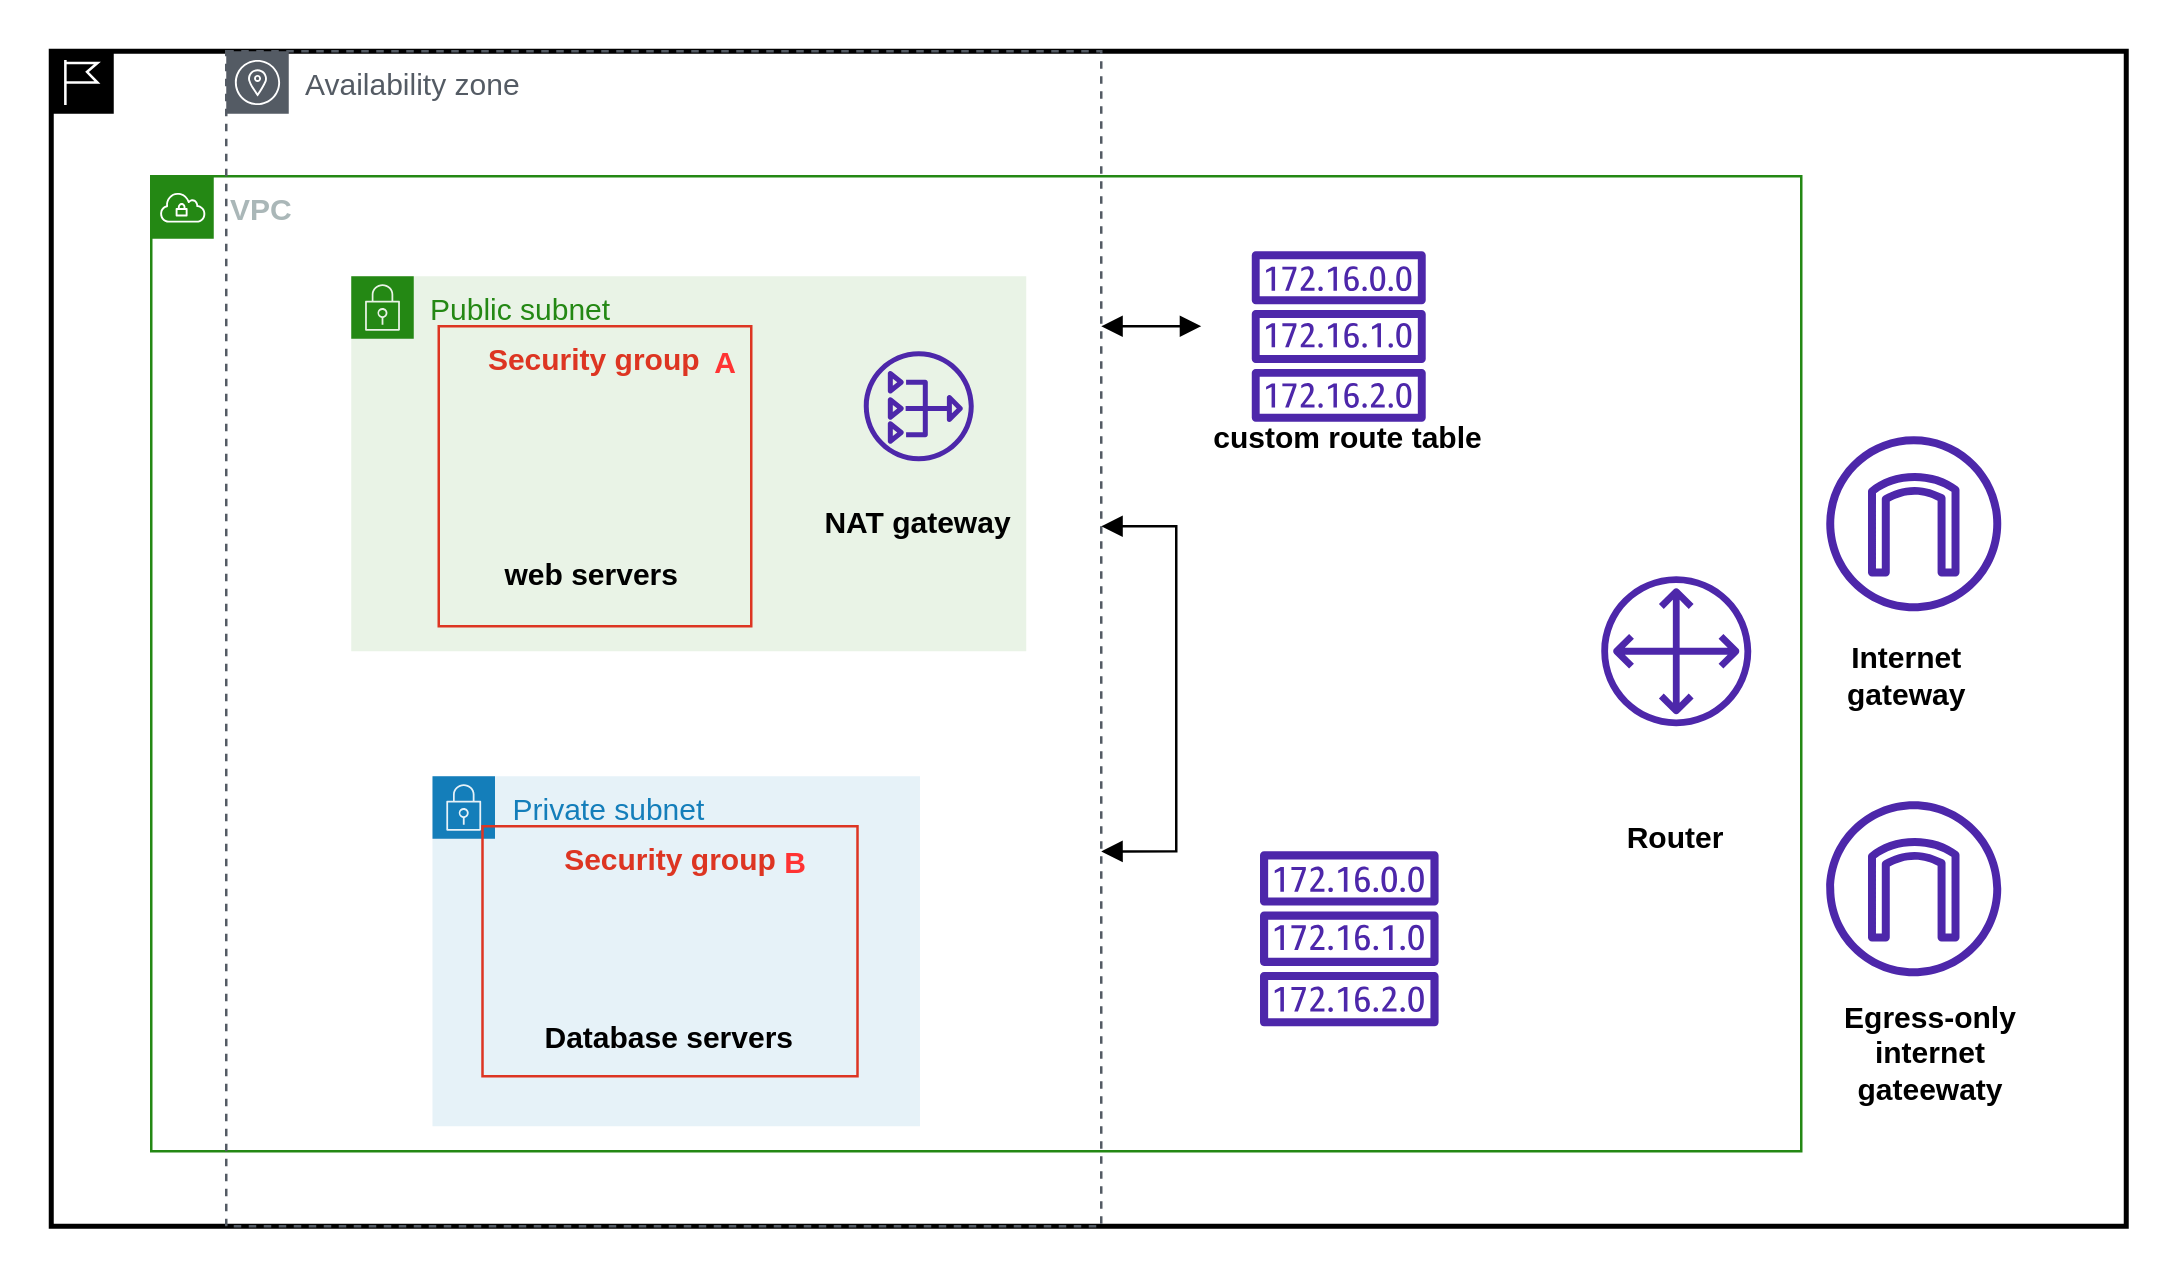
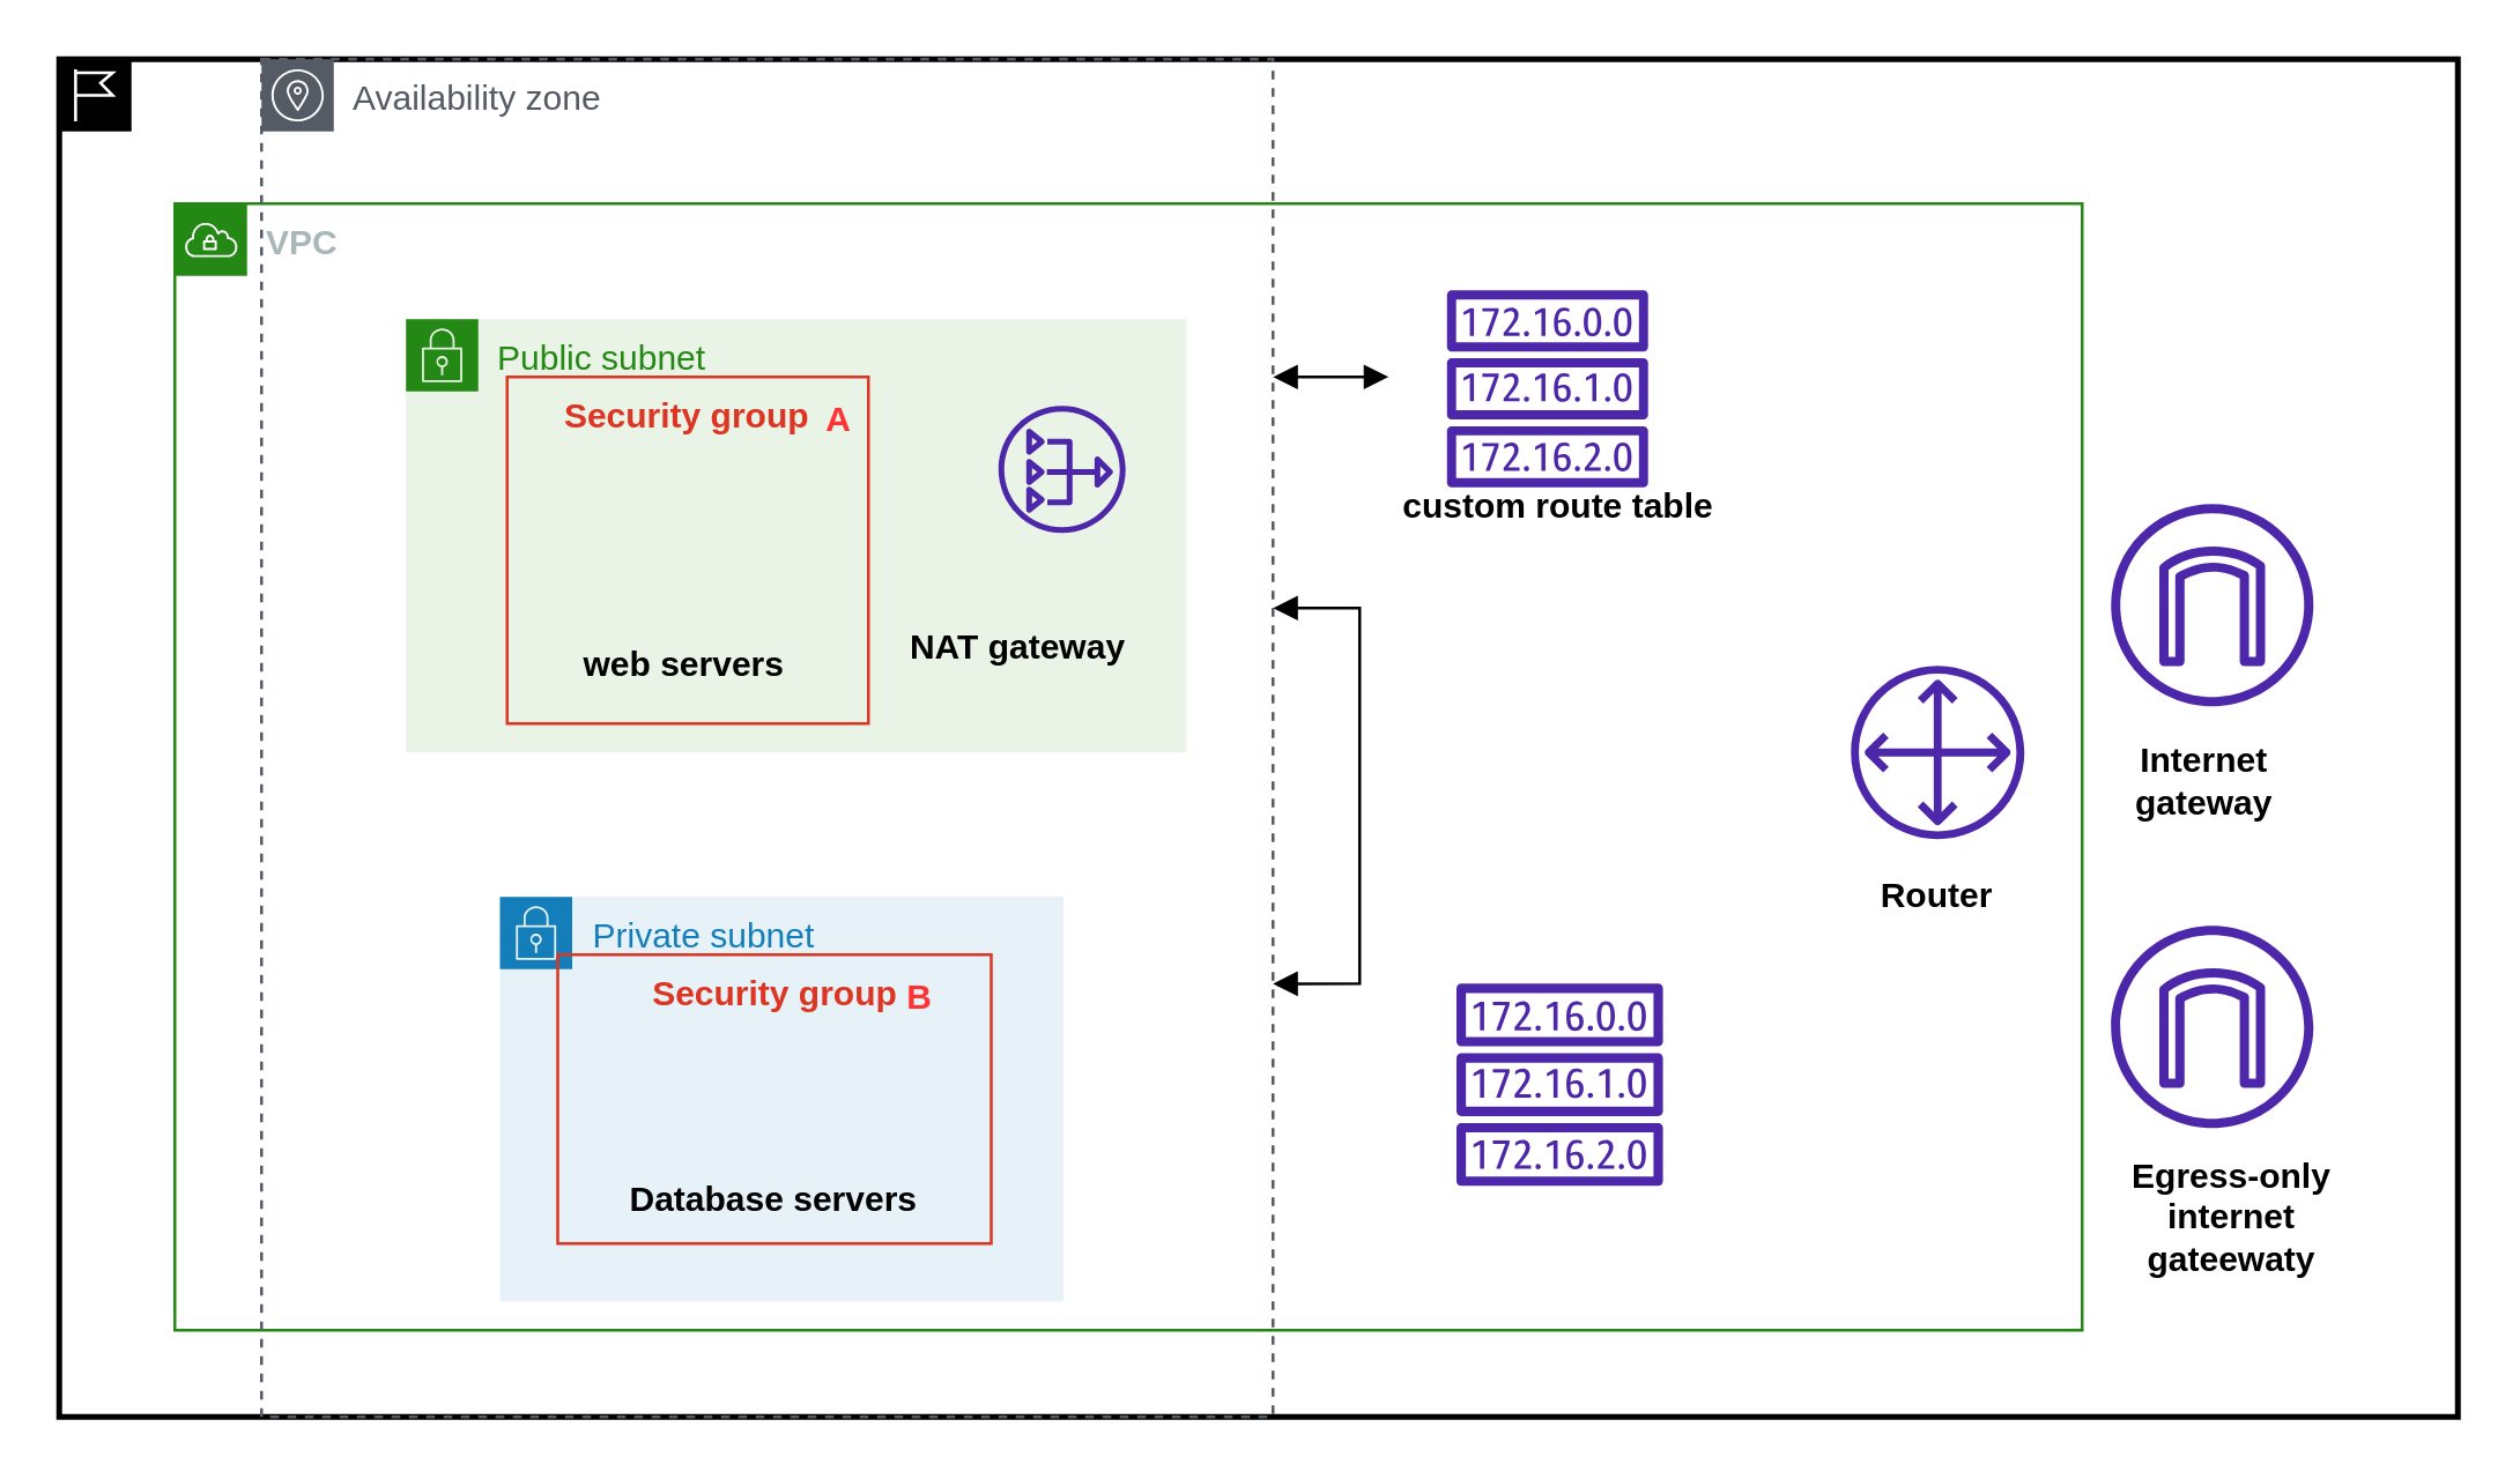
- <mxCell id="14" value="NAT gateway" style="text;strokeColor=none;align=center;fillColor=none;html=1;verticalAlign=middle;whiteSpace=wrap;rounded=0;fontStyle=1" vertex="1" parent="2"><mxGeometry x="304" y="174" width="86" height="30" as="geometry" /></mxCell>
+ <mxCell id="14" value="NAT gateway" style="text;strokeColor=none;align=center;fillColor=none;html=1;verticalAlign=middle;whiteSpace=wrap;rounded=0;fontStyle=1" vertex="1" parent="2"><mxGeometry x="289" y="189" width="86" height="30" as="geometry" /></mxCell>
- <mxCell id="7" value="Router" style="text;strokeColor=none;align=center;fillColor=none;html=1;verticalAlign=middle;whiteSpace=wrap;rounded=0;fontStyle=1" vertex="1" parent="3"><mxGeometry x="580" y="255" width="60" height="20" as="geometry" /></mxCell>
+ <mxCell id="7" value="Router" style="text;strokeColor=none;align=center;fillColor=none;html=1;verticalAlign=middle;whiteSpace=wrap;rounded=0;fontStyle=1" vertex="1" parent="3"><mxGeometry x="580" y="230" width="60" height="20" as="geometry" /></mxCell>
